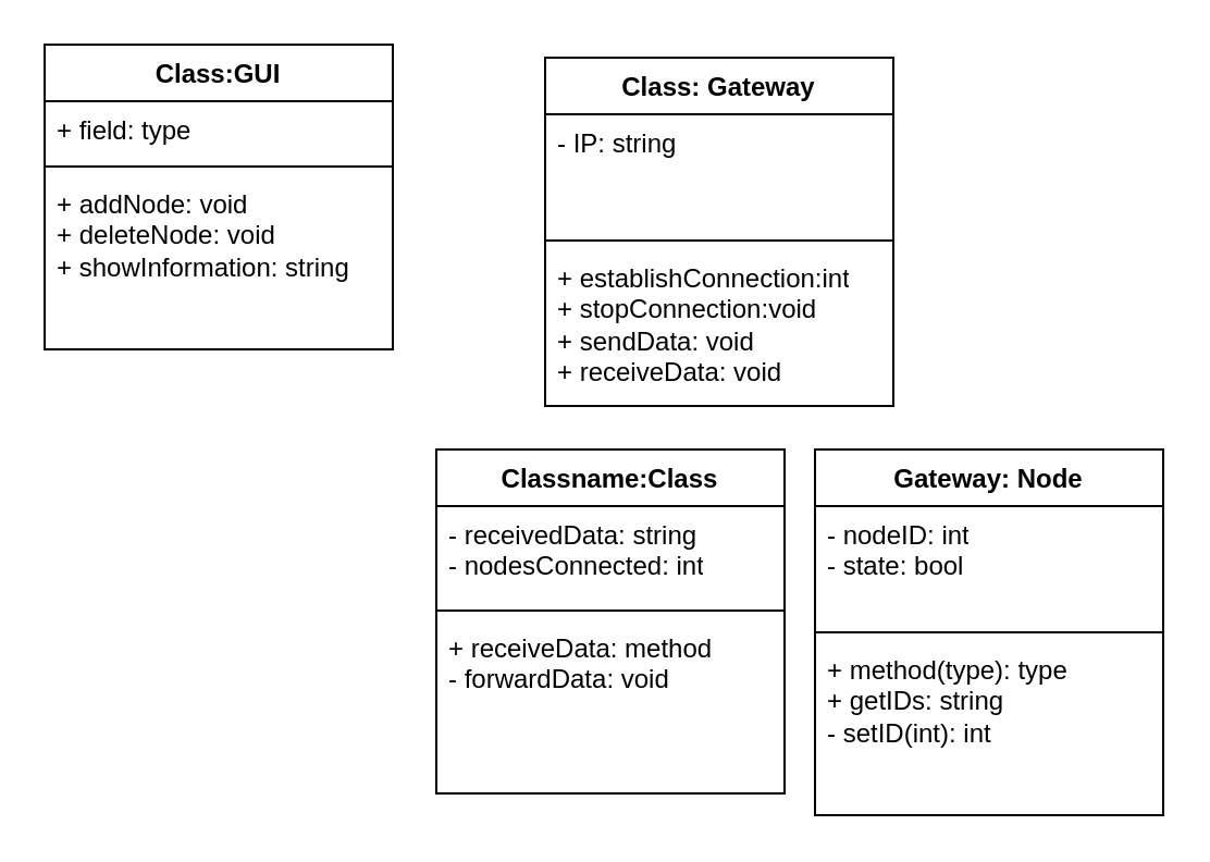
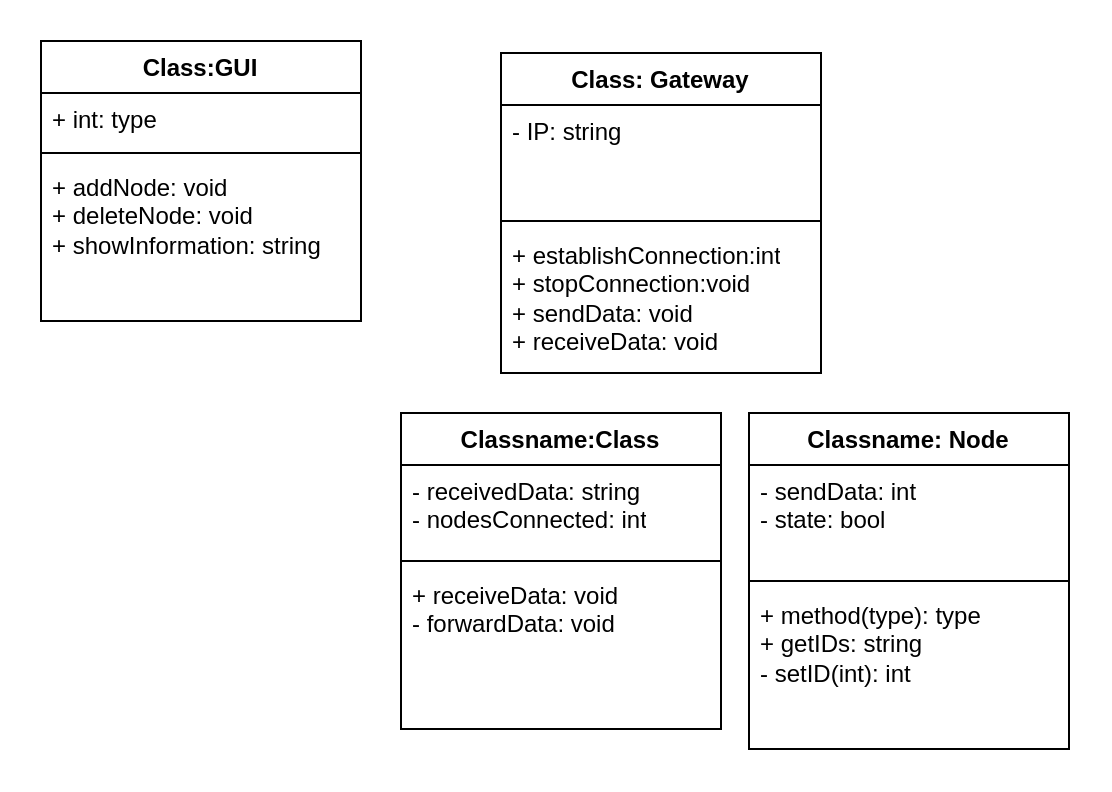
- <mxCell id="3" value="+ field: type" style="text;strokeColor=none;fillColor=none;align=left;verticalAlign=top;spacingLeft=4;spacingRight=4;overflow=hidden;rotatable=0;points=[[0,0.5],[1,0.5]];portConstraint=eastwest;whiteSpace=wrap;html=1;" vertex="1" parent="2"><mxGeometry y="26" width="160" height="26" as="geometry" /></mxCell>
+ <mxCell id="3" value="+ int: type" style="text;strokeColor=none;fillColor=none;align=left;verticalAlign=top;spacingLeft=4;spacingRight=4;overflow=hidden;rotatable=0;points=[[0,0.5],[1,0.5]];portConstraint=eastwest;whiteSpace=wrap;html=1;" vertex="1" parent="2"><mxGeometry y="26" width="160" height="26" as="geometry" /></mxCell>
- <mxCell id="10" value="Gateway: Node" style="swimlane;fontStyle=1;align=center;verticalAlign=top;childLayout=stackLayout;horizontal=1;startSize=26;horizontalStack=0;resizeParent=1;resizeParentMax=0;resizeLast=0;collapsible=1;marginBottom=0;whiteSpace=wrap;html=1;" vertex="1" parent="1"><mxGeometry x="374" y="206" width="160" height="168" as="geometry" /></mxCell>
+ <mxCell id="10" value="Classname: Node" style="swimlane;fontStyle=1;align=center;verticalAlign=top;childLayout=stackLayout;horizontal=1;startSize=26;horizontalStack=0;resizeParent=1;resizeParentMax=0;resizeLast=0;collapsible=1;marginBottom=0;whiteSpace=wrap;html=1;" vertex="1" parent="1"><mxGeometry x="374" y="206" width="160" height="168" as="geometry" /></mxCell>
- <mxCell id="11" value="- nodeID: int&lt;br&gt;- state: bool" style="text;strokeColor=none;fillColor=none;align=left;verticalAlign=top;spacingLeft=4;spacingRight=4;overflow=hidden;rotatable=0;points=[[0,0.5],[1,0.5]];portConstraint=eastwest;whiteSpace=wrap;html=1;" vertex="1" parent="10"><mxGeometry y="26" width="160" height="54" as="geometry" /></mxCell>
+ <mxCell id="11" value="- sendData: int&lt;br&gt;- state: bool" style="text;strokeColor=none;fillColor=none;align=left;verticalAlign=top;spacingLeft=4;spacingRight=4;overflow=hidden;rotatable=0;points=[[0,0.5],[1,0.5]];portConstraint=eastwest;whiteSpace=wrap;html=1;" vertex="1" parent="10"><mxGeometry y="26" width="160" height="54" as="geometry" /></mxCell>
- <mxCell id="9" value="+ receiveData: method&lt;br&gt;- forwardData: void" style="text;strokeColor=none;fillColor=none;align=left;verticalAlign=top;spacingLeft=4;spacingRight=4;overflow=hidden;rotatable=0;points=[[0,0.5],[1,0.5]];portConstraint=eastwest;whiteSpace=wrap;html=1;" vertex="1" parent="6"><mxGeometry y="78" width="160" height="80" as="geometry" /></mxCell>
+ <mxCell id="9" value="+ receiveData: void&lt;br&gt;- forwardData: void" style="text;strokeColor=none;fillColor=none;align=left;verticalAlign=top;spacingLeft=4;spacingRight=4;overflow=hidden;rotatable=0;points=[[0,0.5],[1,0.5]];portConstraint=eastwest;whiteSpace=wrap;html=1;" vertex="1" parent="6"><mxGeometry y="78" width="160" height="80" as="geometry" /></mxCell>
